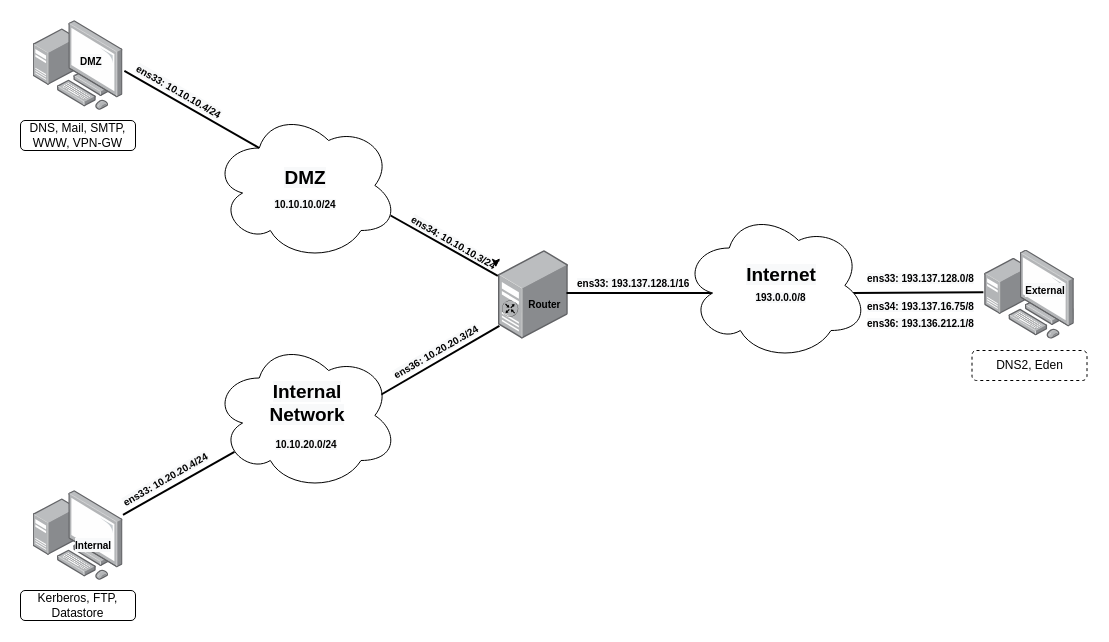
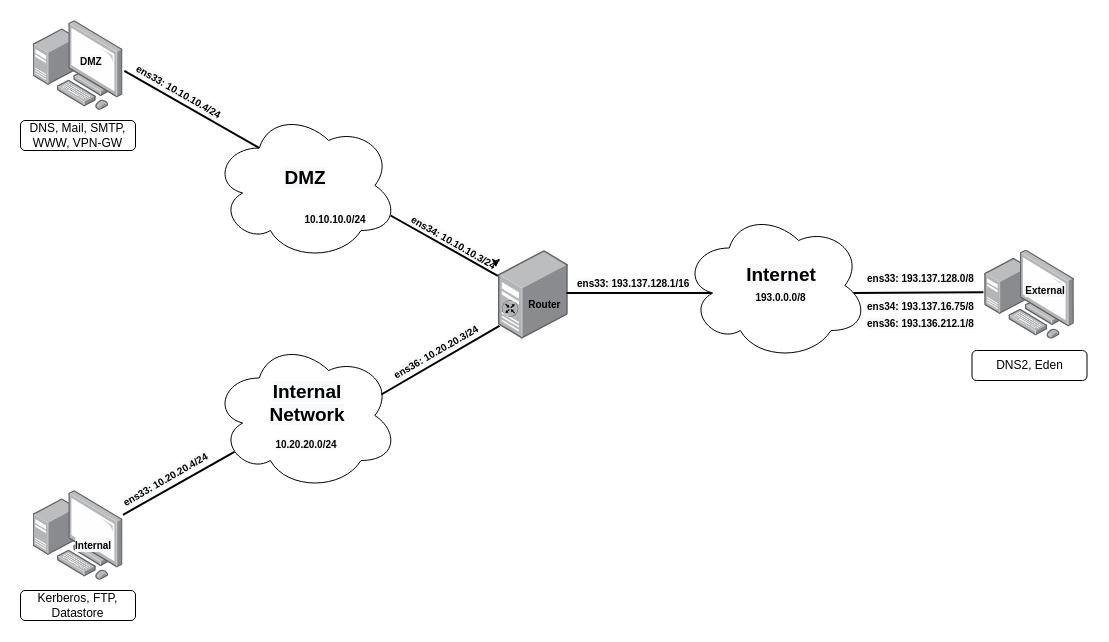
- <mxCell id="15" value="&lt;b style=&quot;color: rgb(0 , 0 , 0) ; font-style: normal ; letter-spacing: normal ; text-indent: 0px ; text-transform: none ; word-spacing: 0px ; font-family: &amp;#34;helvetica&amp;#34; ; font-size: x-small ; background-color: rgb(248 , 249 , 250)&quot;&gt;10.10.10.0/24&lt;/b&gt;" style="text;whiteSpace=wrap;html=1;align=center;" parent="1" vertex="1"><mxGeometry x="271.25" y="189.63" width="67.5" height="30" as="geometry" /></mxCell>
+ <mxCell id="15" value="&lt;b style=&quot;color: rgb(0 , 0 , 0) ; font-style: normal ; letter-spacing: normal ; text-indent: 0px ; text-transform: none ; word-spacing: 0px ; font-family: &amp;#34;helvetica&amp;#34; ; font-size: x-small ; background-color: rgb(248 , 249 , 250)&quot;&gt;10.10.10.0/24&lt;/b&gt;" style="text;whiteSpace=wrap;html=1;align=center;" parent="1" vertex="1"><mxGeometry x="301.25" y="204.63" width="67.5" height="30" as="geometry" /></mxCell>
- <mxCell id="38" value="DNS2, Eden" style="rounded=1;whiteSpace=wrap;html=1;fillColor=none;dashed=1;" parent="1" vertex="1"><mxGeometry x="971.5" y="350" width="115" height="30" as="geometry" /></mxCell>
+ <mxCell id="38" value="DNS2, Eden" style="rounded=1;whiteSpace=wrap;html=1;fillColor=none;" parent="1" vertex="1"><mxGeometry x="971.5" y="350" width="115" height="30" as="geometry" /></mxCell>
- <mxCell id="17" value="&lt;b style=&quot;color: rgb(0 , 0 , 0) ; font-style: normal ; letter-spacing: normal ; text-indent: 0px ; text-transform: none ; word-spacing: 0px ; font-family: &amp;#34;helvetica&amp;#34; ; font-size: x-small ; background-color: rgb(248 , 249 , 250)&quot;&gt;10.10.20.0/24&lt;/b&gt;" style="text;whiteSpace=wrap;html=1;align=center;" parent="1" vertex="1"><mxGeometry x="261.25" y="430" width="90" height="20" as="geometry" /></mxCell>
+ <mxCell id="17" value="&lt;b style=&quot;color: rgb(0 , 0 , 0) ; font-style: normal ; letter-spacing: normal ; text-indent: 0px ; text-transform: none ; word-spacing: 0px ; font-family: &amp;#34;helvetica&amp;#34; ; font-size: x-small ; background-color: rgb(248 , 249 , 250)&quot;&gt;10.20.20.0/24&lt;/b&gt;" style="text;whiteSpace=wrap;html=1;align=center;" parent="1" vertex="1"><mxGeometry x="261.25" y="430" width="90" height="20" as="geometry" /></mxCell>
